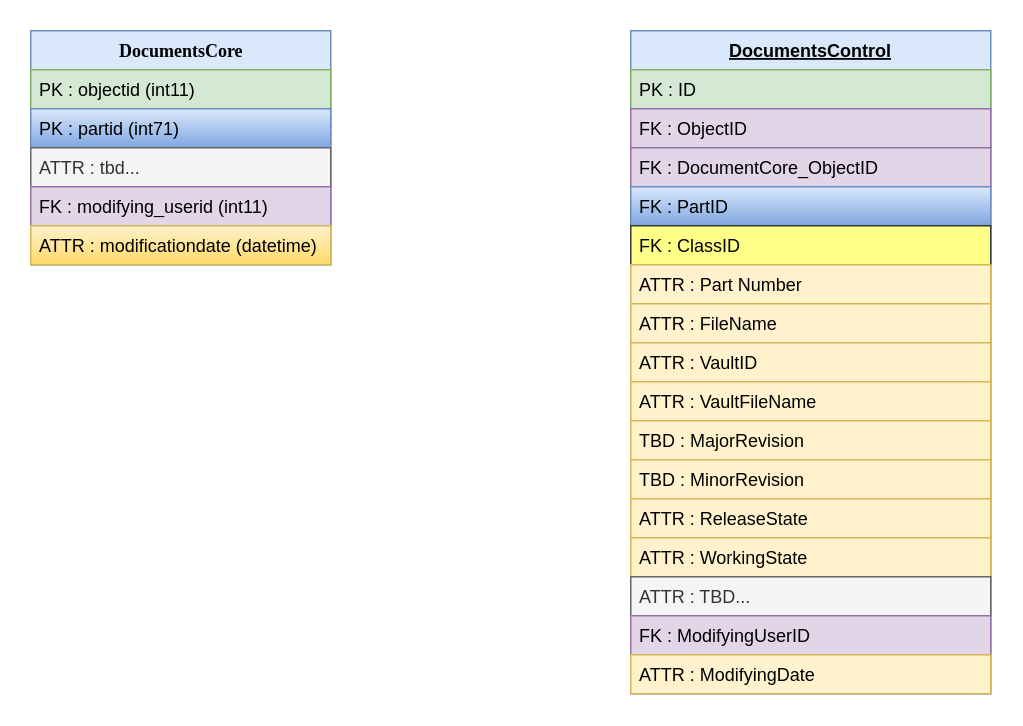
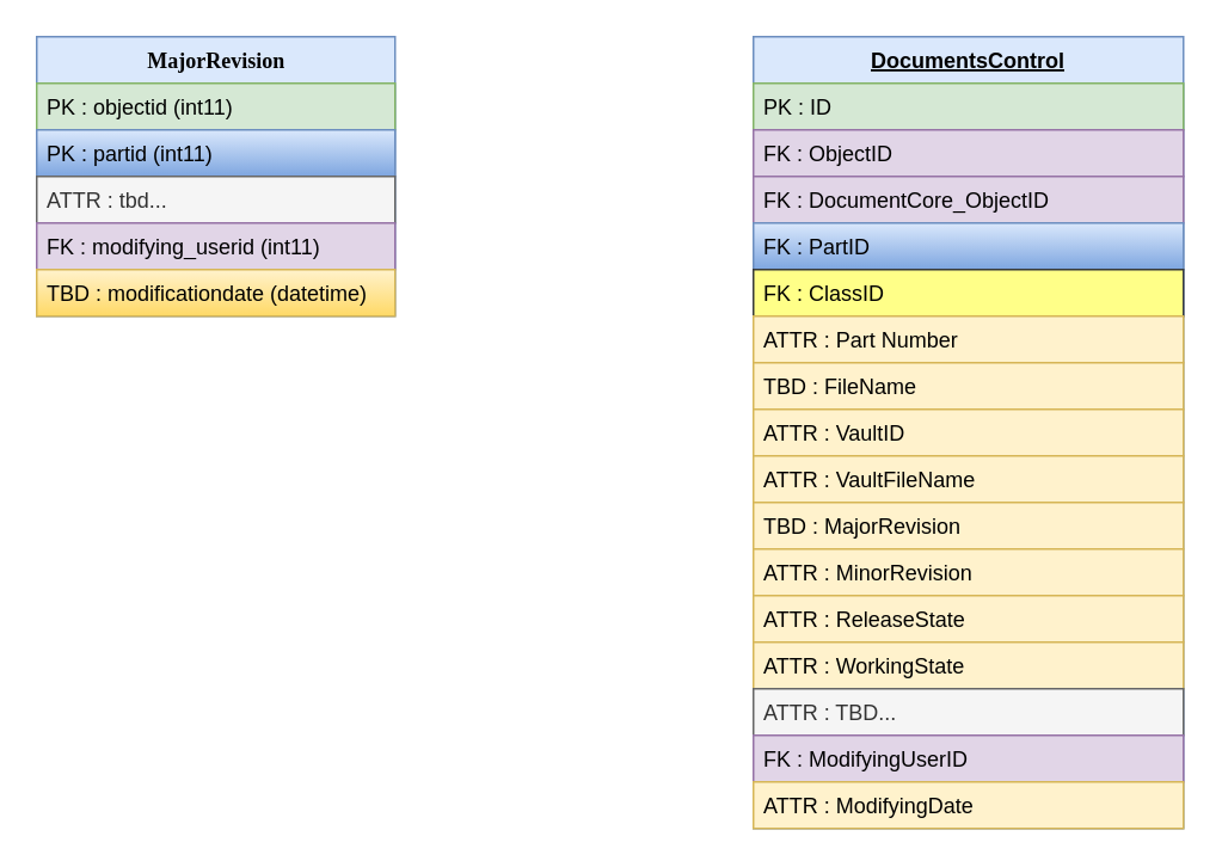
- <mxCell id="2" value="DocumentsCore" style="swimlane;html=1;fontStyle=1;align=center;verticalAlign=top;childLayout=stackLayout;horizontal=1;startSize=26;horizontalStack=0;resizeParent=1;resizeLast=0;collapsible=1;marginBottom=0;swimlaneFillColor=#ffffff;rounded=0;shadow=0;comic=0;labelBackgroundColor=none;strokeWidth=1;fillColor=#dae8fc;fontFamily=Verdana;fontSize=12;strokeColor=#6c8ebf;" parent="1" vertex="1"><mxGeometry x="20" y="20" width="200" height="156" as="geometry" /></mxCell>
+ <mxCell id="2" value="MajorRevision" style="swimlane;html=1;fontStyle=1;align=center;verticalAlign=top;childLayout=stackLayout;horizontal=1;startSize=26;horizontalStack=0;resizeParent=1;resizeLast=0;collapsible=1;marginBottom=0;swimlaneFillColor=#ffffff;rounded=0;shadow=0;comic=0;labelBackgroundColor=none;strokeWidth=1;fillColor=#dae8fc;fontFamily=Verdana;fontSize=12;strokeColor=#6c8ebf;" parent="1" vertex="1"><mxGeometry x="20" y="20" width="200" height="156" as="geometry" /></mxCell>
- <mxCell id="4" value="PK : partid (int71)" style="text;html=1;strokeColor=#6c8ebf;fillColor=#dae8fc;align=left;verticalAlign=top;spacingLeft=4;spacingRight=4;whiteSpace=wrap;overflow=hidden;rotatable=0;points=[[0,0.5],[1,0.5]];portConstraint=eastwest;gradientColor=#7ea6e0;" parent="2" vertex="1"><mxGeometry y="52" width="200" height="26" as="geometry" /></mxCell>
+ <mxCell id="4" value="PK : partid (int11)" style="text;html=1;strokeColor=#6c8ebf;fillColor=#dae8fc;align=left;verticalAlign=top;spacingLeft=4;spacingRight=4;whiteSpace=wrap;overflow=hidden;rotatable=0;points=[[0,0.5],[1,0.5]];portConstraint=eastwest;gradientColor=#7ea6e0;" parent="2" vertex="1"><mxGeometry y="52" width="200" height="26" as="geometry" /></mxCell>
- <mxCell id="7" value="ATTR : modificationdate (datetime)" style="text;html=1;strokeColor=#d6b656;fillColor=#fff2cc;align=left;verticalAlign=top;spacingLeft=4;spacingRight=4;whiteSpace=wrap;overflow=hidden;rotatable=0;points=[[0,0.5],[1,0.5]];portConstraint=eastwest;gradientColor=#ffd966;" parent="2" vertex="1"><mxGeometry y="130" width="200" height="26" as="geometry" /></mxCell>
+ <mxCell id="7" value="TBD : modificationdate (datetime)" style="text;html=1;strokeColor=#d6b656;fillColor=#fff2cc;align=left;verticalAlign=top;spacingLeft=4;spacingRight=4;whiteSpace=wrap;overflow=hidden;rotatable=0;points=[[0,0.5],[1,0.5]];portConstraint=eastwest;gradientColor=#ffd966;" parent="2" vertex="1"><mxGeometry y="130" width="200" height="26" as="geometry" /></mxCell>
- <mxCell id="15" value="ATTR : FileName" style="text;strokeColor=#d6b656;fillColor=#fff2cc;align=left;verticalAlign=top;spacingLeft=4;spacingRight=4;overflow=hidden;rotatable=0;points=[[0,0.5],[1,0.5]];portConstraint=eastwest;" parent="8" vertex="1"><mxGeometry y="182" width="240" height="26" as="geometry" /></mxCell>
+ <mxCell id="15" value="TBD : FileName" style="text;strokeColor=#d6b656;fillColor=#fff2cc;align=left;verticalAlign=top;spacingLeft=4;spacingRight=4;overflow=hidden;rotatable=0;points=[[0,0.5],[1,0.5]];portConstraint=eastwest;" parent="8" vertex="1"><mxGeometry y="182" width="240" height="26" as="geometry" /></mxCell>
- <mxCell id="19" value="TBD : MinorRevision" style="text;strokeColor=#d6b656;fillColor=#fff2cc;align=left;verticalAlign=top;spacingLeft=4;spacingRight=4;overflow=hidden;rotatable=0;points=[[0,0.5],[1,0.5]];portConstraint=eastwest;" parent="8" vertex="1"><mxGeometry y="286" width="240" height="26" as="geometry" /></mxCell>
+ <mxCell id="19" value="ATTR : MinorRevision" style="text;strokeColor=#d6b656;fillColor=#fff2cc;align=left;verticalAlign=top;spacingLeft=4;spacingRight=4;overflow=hidden;rotatable=0;points=[[0,0.5],[1,0.5]];portConstraint=eastwest;" parent="8" vertex="1"><mxGeometry y="286" width="240" height="26" as="geometry" /></mxCell>
